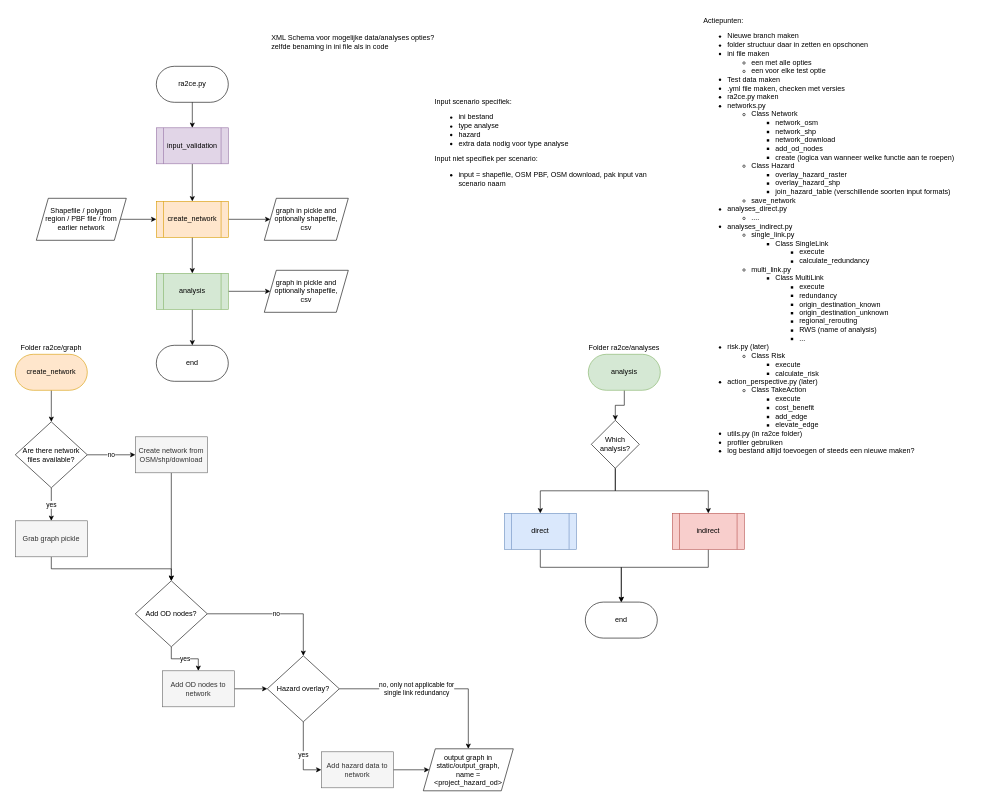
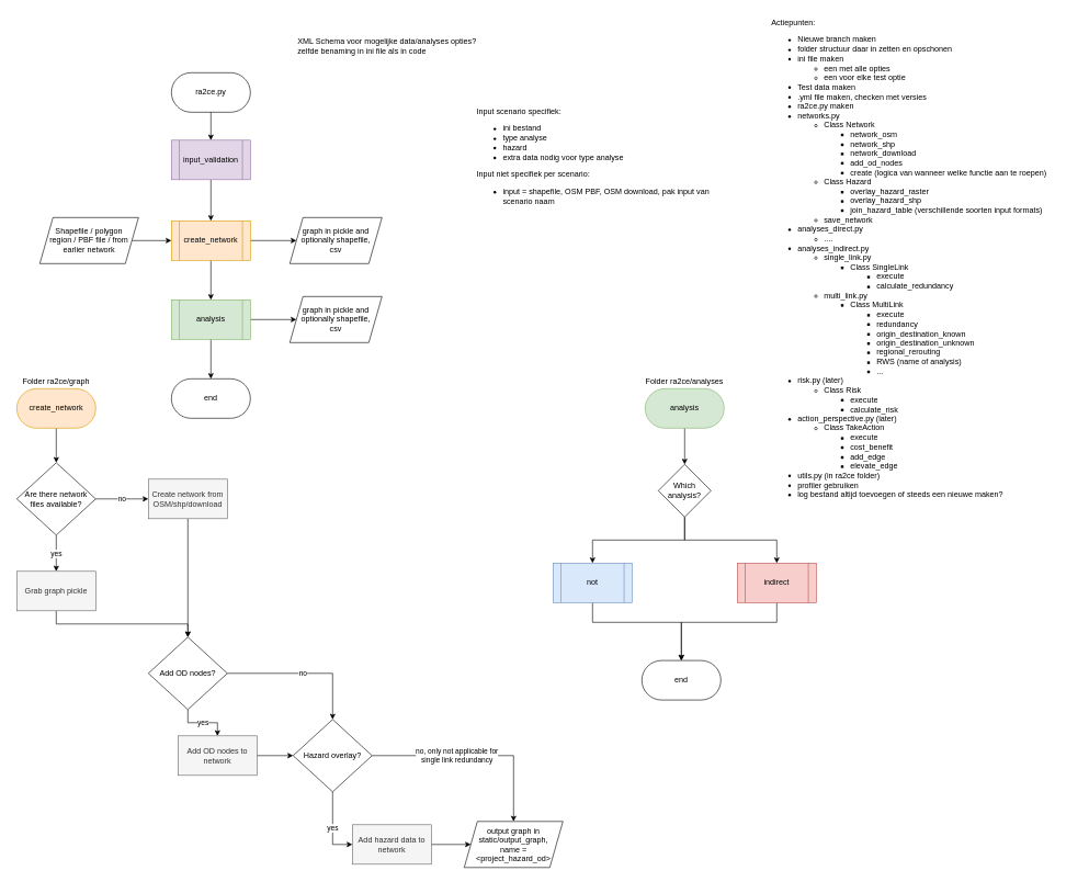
- <mxCell id="45" value="Which analysis?" style="rhombus;whiteSpace=wrap;html=1;align=center;" vertex="1" parent="1"><mxGeometry x="985" y="700" width="80" height="80" as="geometry" /></mxCell>
+ <mxCell id="45" value="Which analysis?" style="rhombus;whiteSpace=wrap;html=1;align=center;" vertex="1" parent="1"><mxGeometry x="1000" y="705" width="80" height="80" as="geometry" /></mxCell>
- <mxCell id="42" value="direct" style="shape=process;whiteSpace=wrap;html=1;backgroundOutline=1;align=center;fillColor=#dae8fc;strokeColor=#6c8ebf;" vertex="1" parent="1"><mxGeometry x="840" y="855" width="120" height="60" as="geometry" /></mxCell>
+ <mxCell id="42" value="not" style="shape=process;whiteSpace=wrap;html=1;backgroundOutline=1;align=center;fillColor=#dae8fc;strokeColor=#6c8ebf;" vertex="1" parent="1"><mxGeometry x="840" y="855" width="120" height="60" as="geometry" /></mxCell>
